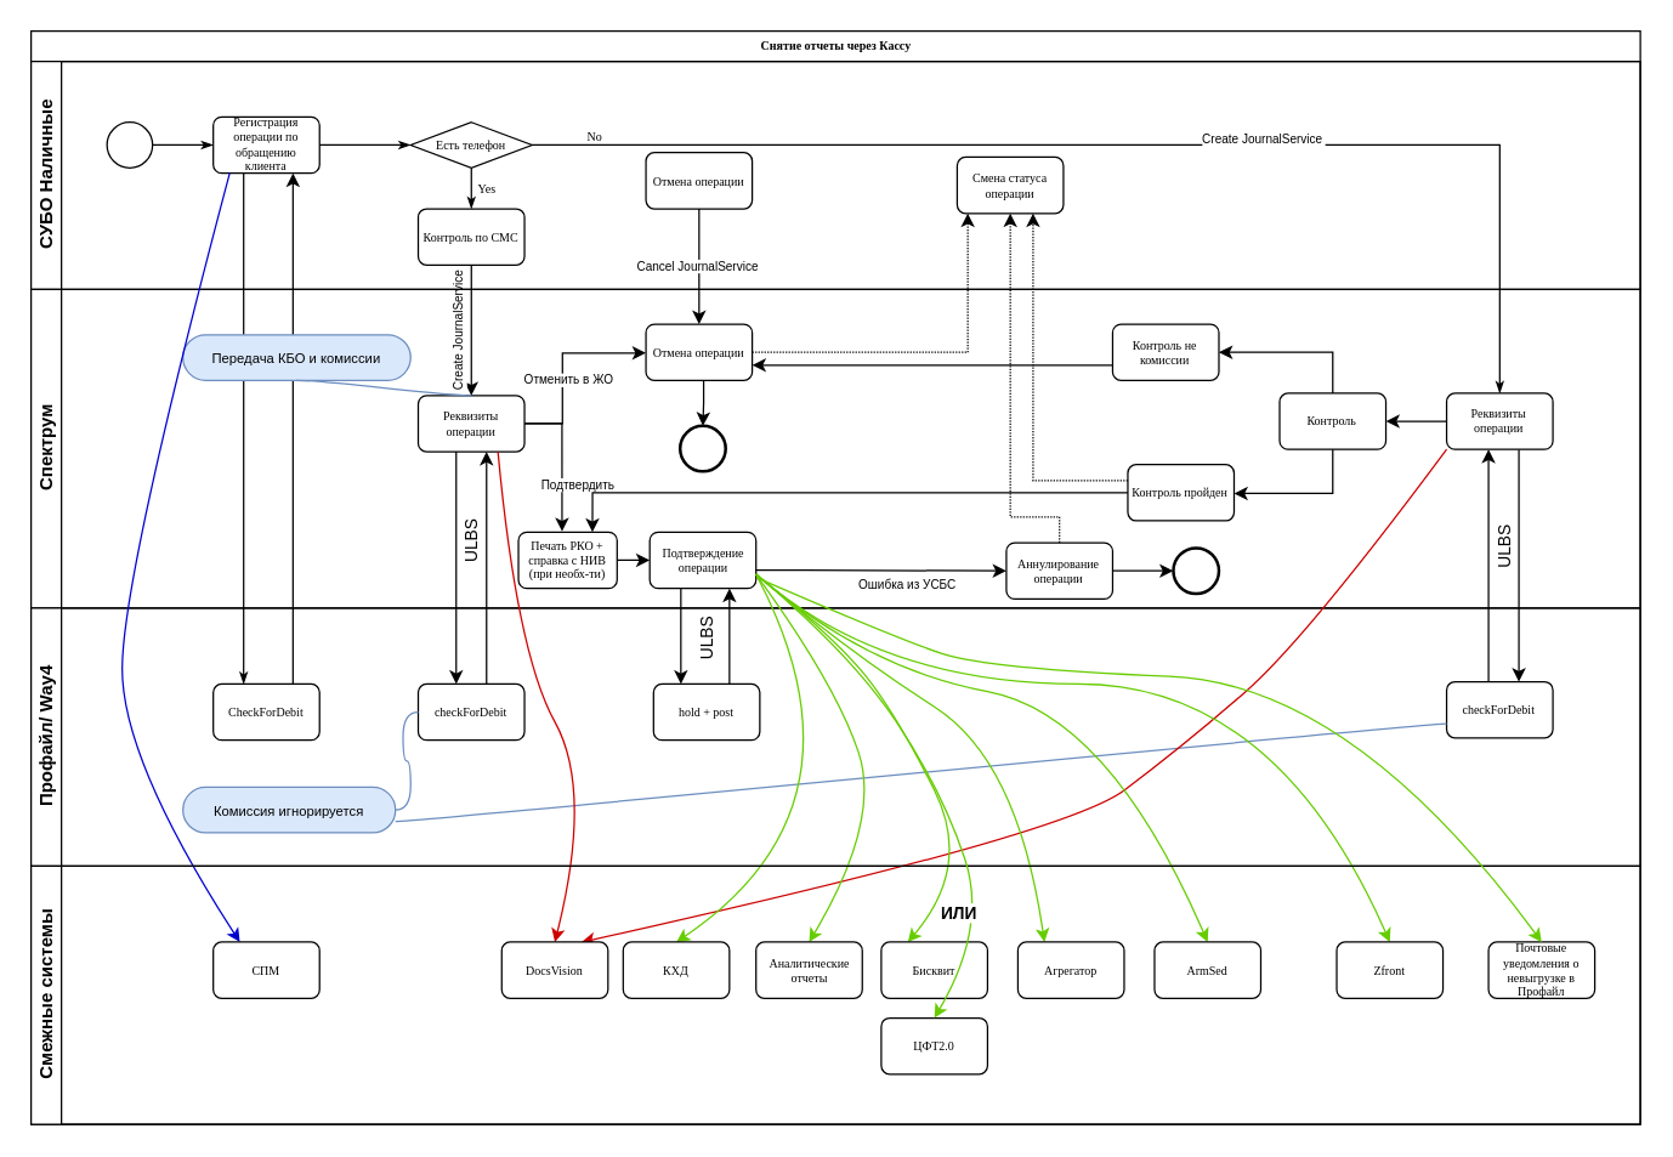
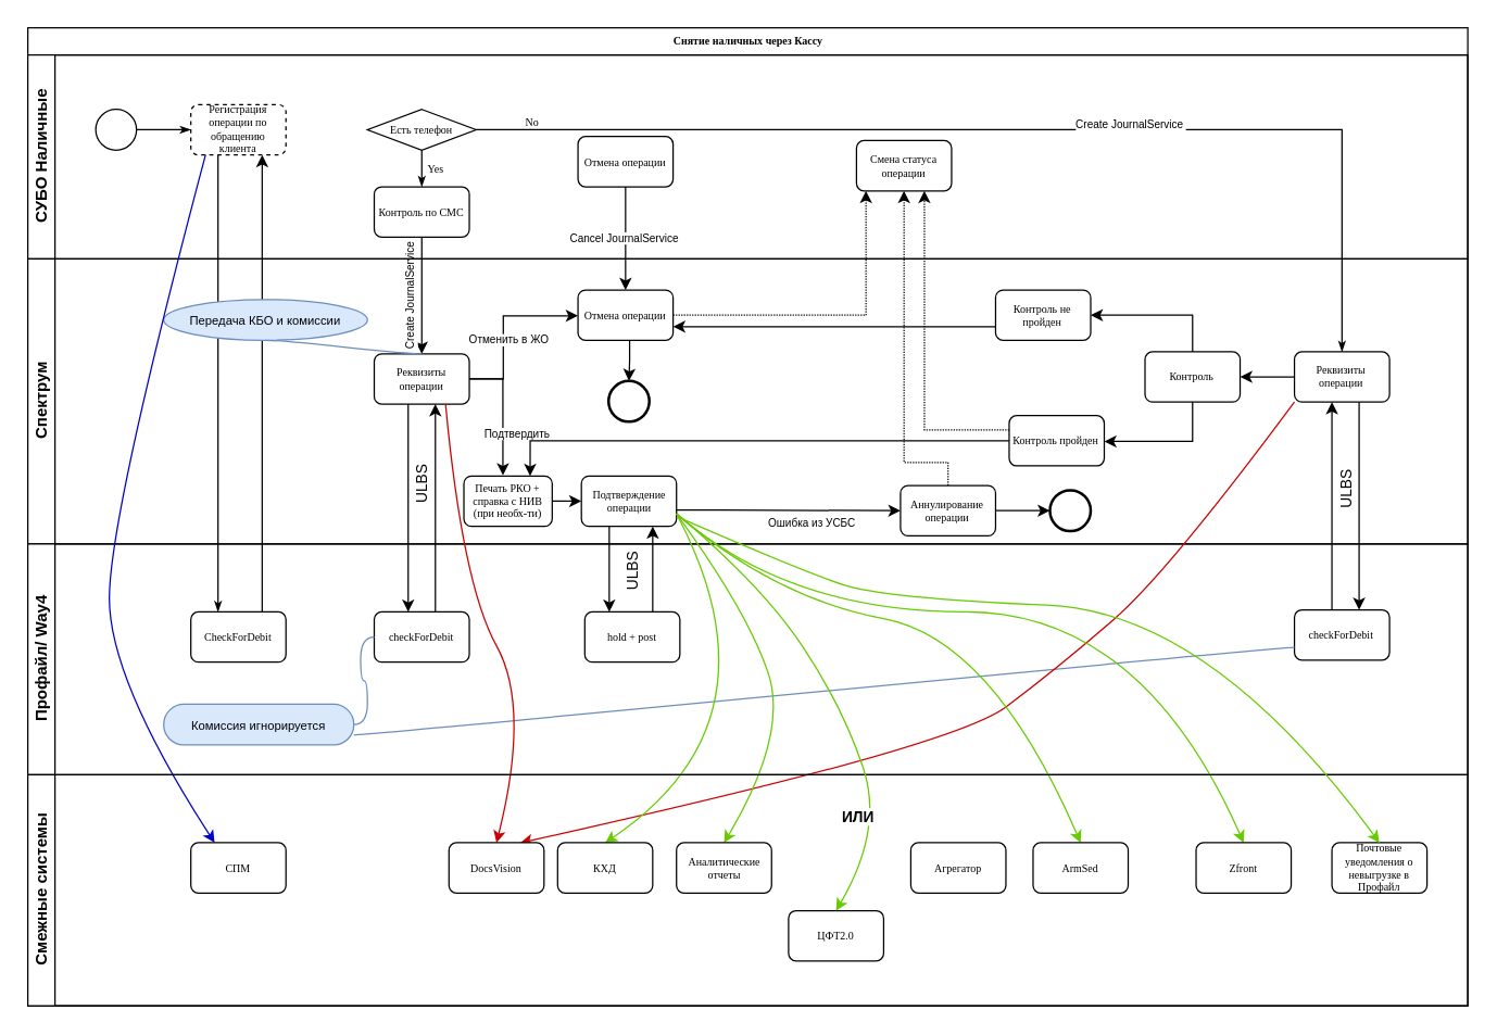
- <mxCell id="2" value="Снятие отчеты через Кассу" style="swimlane;html=1;childLayout=stackLayout;horizontal=1;startSize=20;horizontalStack=0;rounded=0;shadow=0;labelBackgroundColor=none;strokeWidth=1;fontFamily=Verdana;fontSize=8;align=center;" parent="1" vertex="1"><mxGeometry x="20" y="20" width="1060" height="720" as="geometry" /></mxCell>
+ <mxCell id="2" value="Снятие наличных через Кассу" style="swimlane;html=1;childLayout=stackLayout;horizontal=1;startSize=20;horizontalStack=0;rounded=0;shadow=0;labelBackgroundColor=none;strokeWidth=1;fontFamily=Verdana;fontSize=8;align=center;" parent="1" vertex="1"><mxGeometry x="20" y="20" width="1060" height="720" as="geometry" /></mxCell>
- <mxCell id="18" value="Регистрация операции по обращению клиента" style="rounded=1;whiteSpace=wrap;html=1;shadow=0;labelBackgroundColor=none;strokeWidth=1;fontFamily=Verdana;fontSize=8;align=center;" parent="15" vertex="1"><mxGeometry x="120" y="36.5" width="70" height="37" as="geometry" /></mxCell>
+ <mxCell id="18" value="Регистрация операции по обращению клиента" style="rounded=1;whiteSpace=wrap;html=1;shadow=0;labelBackgroundColor=none;strokeWidth=1;fontFamily=Verdana;fontSize=8;align=center;dashed=1;" parent="15" vertex="1"><mxGeometry x="120" y="36.5" width="70" height="37" as="geometry" /></mxCell>
- <mxCell id="21" style="edgeStyle=orthogonalEdgeStyle;rounded=0;html=1;labelBackgroundColor=none;startArrow=none;startFill=0;startSize=5;endArrow=classicThin;endFill=1;endSize=5;jettySize=auto;orthogonalLoop=1;strokeWidth=1;fontFamily=Verdana;fontSize=8;exitX=1;exitY=0.5;exitDx=0;exitDy=0;" parent="15" source="18" target="20" edge="1"><mxGeometry relative="1" as="geometry" /></mxCell>
- <mxCell id="40" value="Контроль не комиссии" style="rounded=1;whiteSpace=wrap;html=1;shadow=0;labelBackgroundColor=none;strokeWidth=1;fontFamily=Verdana;fontSize=8;align=center;" parent="25" vertex="1"><mxGeometry x="712.4" y="23" width="70" height="37" as="geometry" /></mxCell>
+ <mxCell id="40" value="Контроль не пройден" style="rounded=1;whiteSpace=wrap;html=1;shadow=0;labelBackgroundColor=none;strokeWidth=1;fontFamily=Verdana;fontSize=8;align=center;" parent="25" vertex="1"><mxGeometry x="712.4" y="23" width="70" height="37" as="geometry" /></mxCell>
- <mxCell id="51" value="&lt;font style=&quot;font-size: 9px&quot;&gt;Передача КБО и комиссии&lt;/font&gt;" style="whiteSpace=wrap;html=1;rounded=1;arcSize=50;align=center;verticalAlign=middle;strokeWidth=1;autosize=1;spacing=4;treeFolding=1;treeMoving=1;newEdgeStyle={&quot;edgeStyle&quot;:&quot;entityRelationEdgeStyle&quot;,&quot;startArrow&quot;:&quot;none&quot;,&quot;endArrow&quot;:&quot;none&quot;,&quot;segment&quot;:10,&quot;curved&quot;:1};fillColor=#dae8fc;strokeColor=#6c8ebf;" parent="25" vertex="1"><mxGeometry x="100" y="30" width="150" height="30" as="geometry" /></mxCell>
+ <mxCell id="51" value="&lt;font style=&quot;font-size: 9px&quot;&gt;Передача КБО и комиссии&lt;/font&gt;" style="ellipse;whiteSpace=wrap;html=1;arcSize=50;align=center;verticalAlign=middle;strokeWidth=1;autosize=1;spacing=4;treeFolding=1;treeMoving=1;newEdgeStyle={&quot;edgeStyle&quot;:&quot;entityRelationEdgeStyle&quot;,&quot;startArrow&quot;:&quot;none&quot;,&quot;endArrow&quot;:&quot;none&quot;,&quot;segment&quot;:10,&quot;curved&quot;:1};fillColor=#dae8fc;strokeColor=#6c8ebf;" parent="25" vertex="1"><mxGeometry x="100" y="30" width="150" height="30" as="geometry" /></mxCell>
- <mxCell id="74" value="" style="curved=1;endArrow=classic;html=1;entryX=0.25;entryY=0;entryDx=0;entryDy=0;exitX=1;exitY=0.75;exitDx=0;exitDy=0;strokeColor=#66CC00;" parent="2" source="34" target="81" edge="1"><mxGeometry width="50" height="50" relative="1" as="geometry"><mxPoint x="487.5" y="367.75" as="sourcePoint" /><mxPoint x="557.5" y="610" as="targetPoint" /><Array as="points"><mxPoint x="540" y="410" /><mxPoint x="650" y="480" /></Array></mxGeometry></mxCell>
- <mxCell id="71" value="" style="curved=1;endArrow=classic;html=1;entryX=0.25;entryY=0;entryDx=0;entryDy=0;exitX=1;exitY=0.75;exitDx=0;exitDy=0;strokeColor=#66CC00;" parent="2" source="34" target="80" edge="1"><mxGeometry width="50" height="50" relative="1" as="geometry"><mxPoint x="565" y="380" as="sourcePoint" /><mxPoint x="450" y="320" as="targetPoint" /><Array as="points"><mxPoint x="530" y="400" /><mxPoint x="570" y="450" /><mxPoint x="620" y="550" /></Array></mxGeometry></mxCell>
- <mxCell id="80" value="Бисквит" style="rounded=1;whiteSpace=wrap;html=1;shadow=0;labelBackgroundColor=none;strokeWidth=1;fontFamily=Verdana;fontSize=8;align=center;" parent="78" vertex="1"><mxGeometry x="560" y="50" width="70" height="37" as="geometry" /></mxCell>
